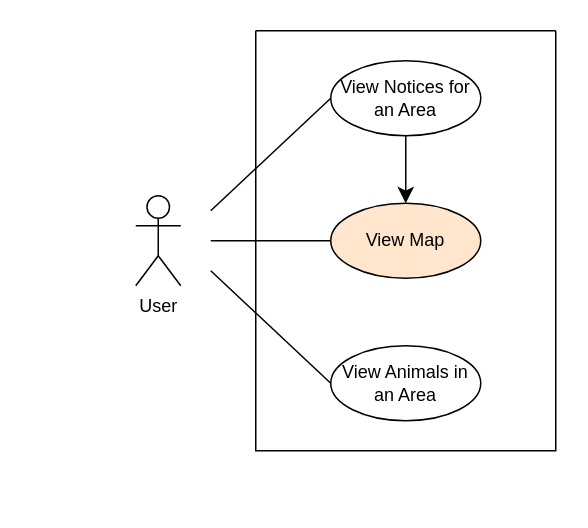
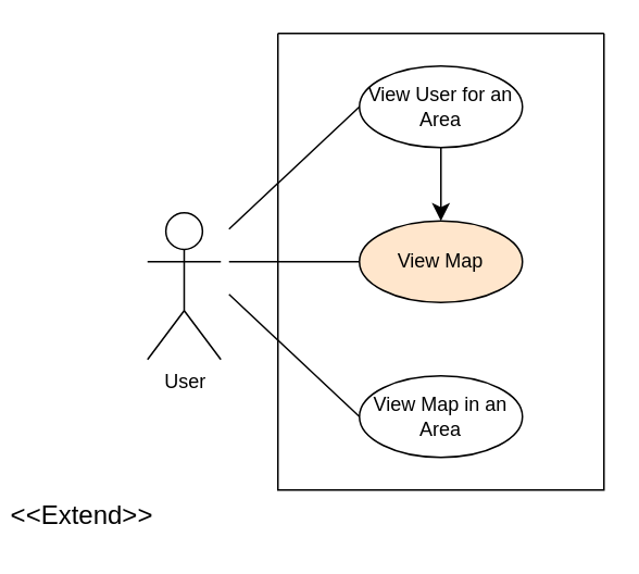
- <mxCell id="7" value="View Notices for an Area" style="ellipse;whiteSpace=wrap;html=1;" vertex="1" parent="3"><mxGeometry x="50" y="20" width="100" height="50" as="geometry" /></mxCell>
+ <mxCell id="7" value="View User for an Area" style="ellipse;whiteSpace=wrap;html=1;" vertex="1" parent="3"><mxGeometry x="50" y="20" width="100" height="50" as="geometry" /></mxCell>
- <mxCell id="2" value="User" style="shape=umlActor;verticalLabelPosition=bottom;verticalAlign=top;html=1;" vertex="1" parent="1"><mxGeometry x="90" y="130" width="30" height="60" as="geometry" /></mxCell>
+ <mxCell id="2" value="User" style="shape=umlActor;verticalLabelPosition=bottom;verticalAlign=top;html=1;" vertex="1" parent="1"><mxGeometry x="90" y="130" width="45" height="90" as="geometry" /></mxCell>
- <mxCell id="5" value="View Animals in an Area" style="ellipse;whiteSpace=wrap;html=1;" vertex="1" parent="3"><mxGeometry x="50" y="210" width="100" height="50" as="geometry" /></mxCell>
+ <mxCell id="5" value="View Map in an Area" style="ellipse;whiteSpace=wrap;html=1;" vertex="1" parent="3"><mxGeometry x="50" y="210" width="100" height="50" as="geometry" /></mxCell>
+ <mxCell id="11" value="&amp;lt;&amp;lt;Extend&amp;gt;&amp;gt;" style="text;html=1;align=center;verticalAlign=middle;whiteSpace=wrap;rounded=0;fontSize=16;" vertex="1" parent="1"><mxGeometry x="20" y="300" width="60" height="30" as="geometry" /></mxCell>
